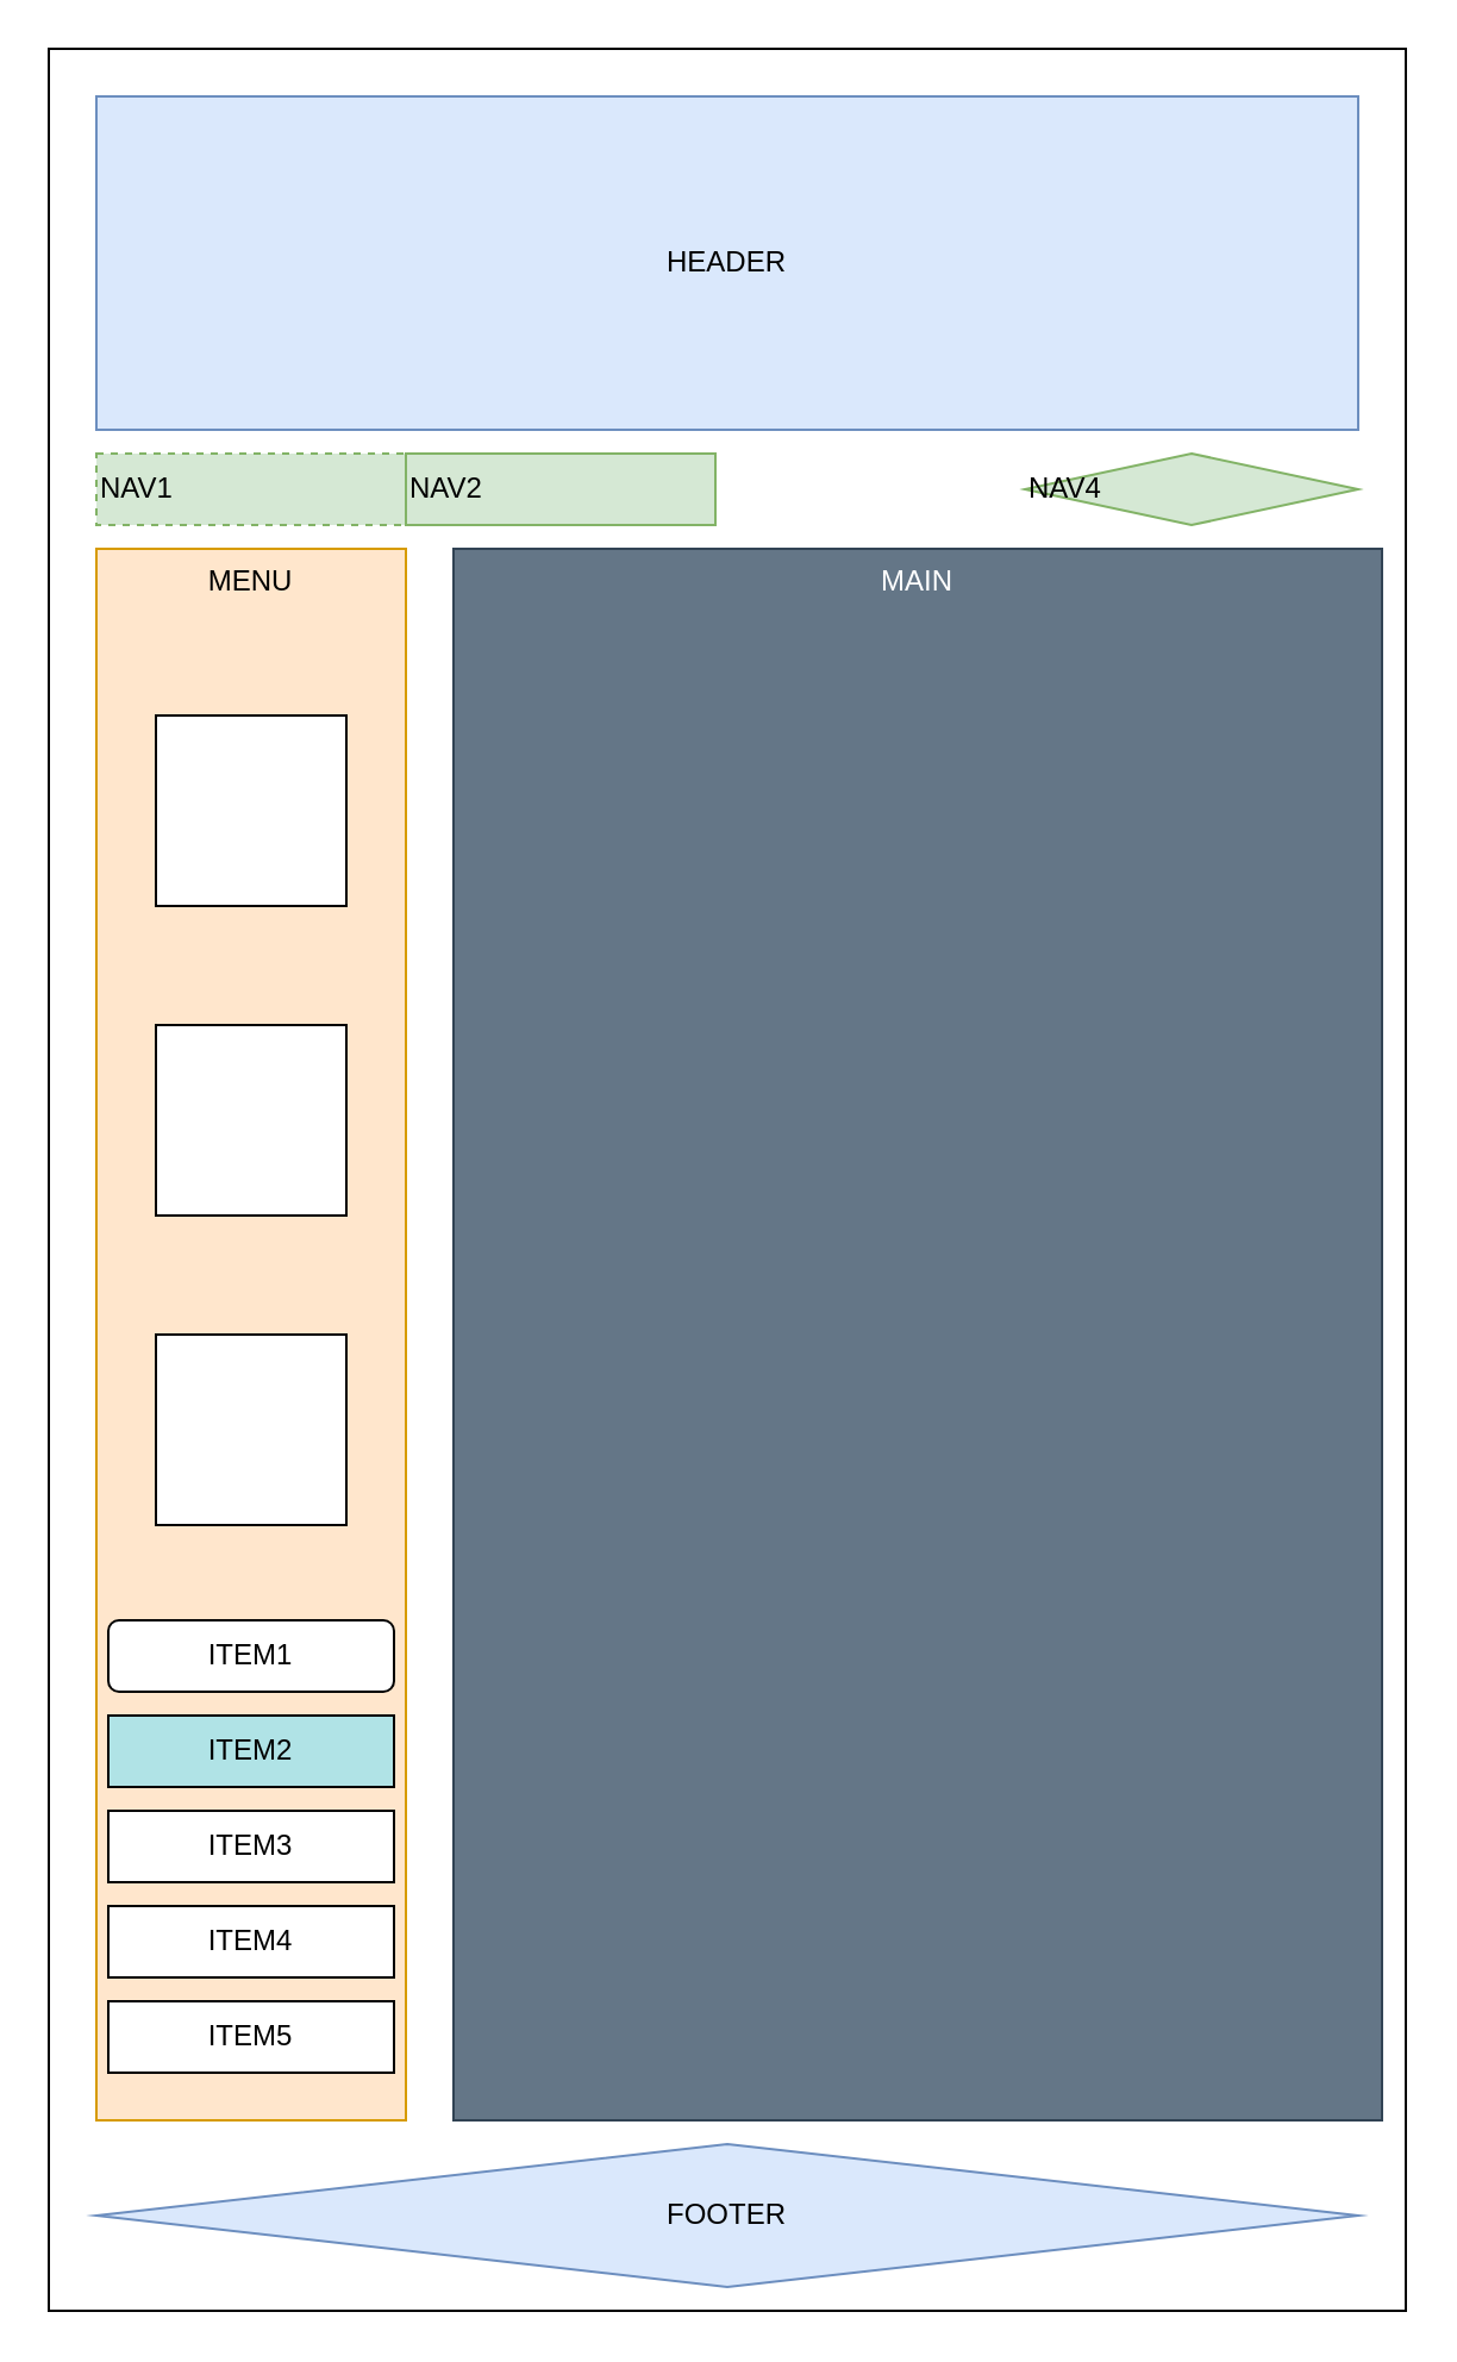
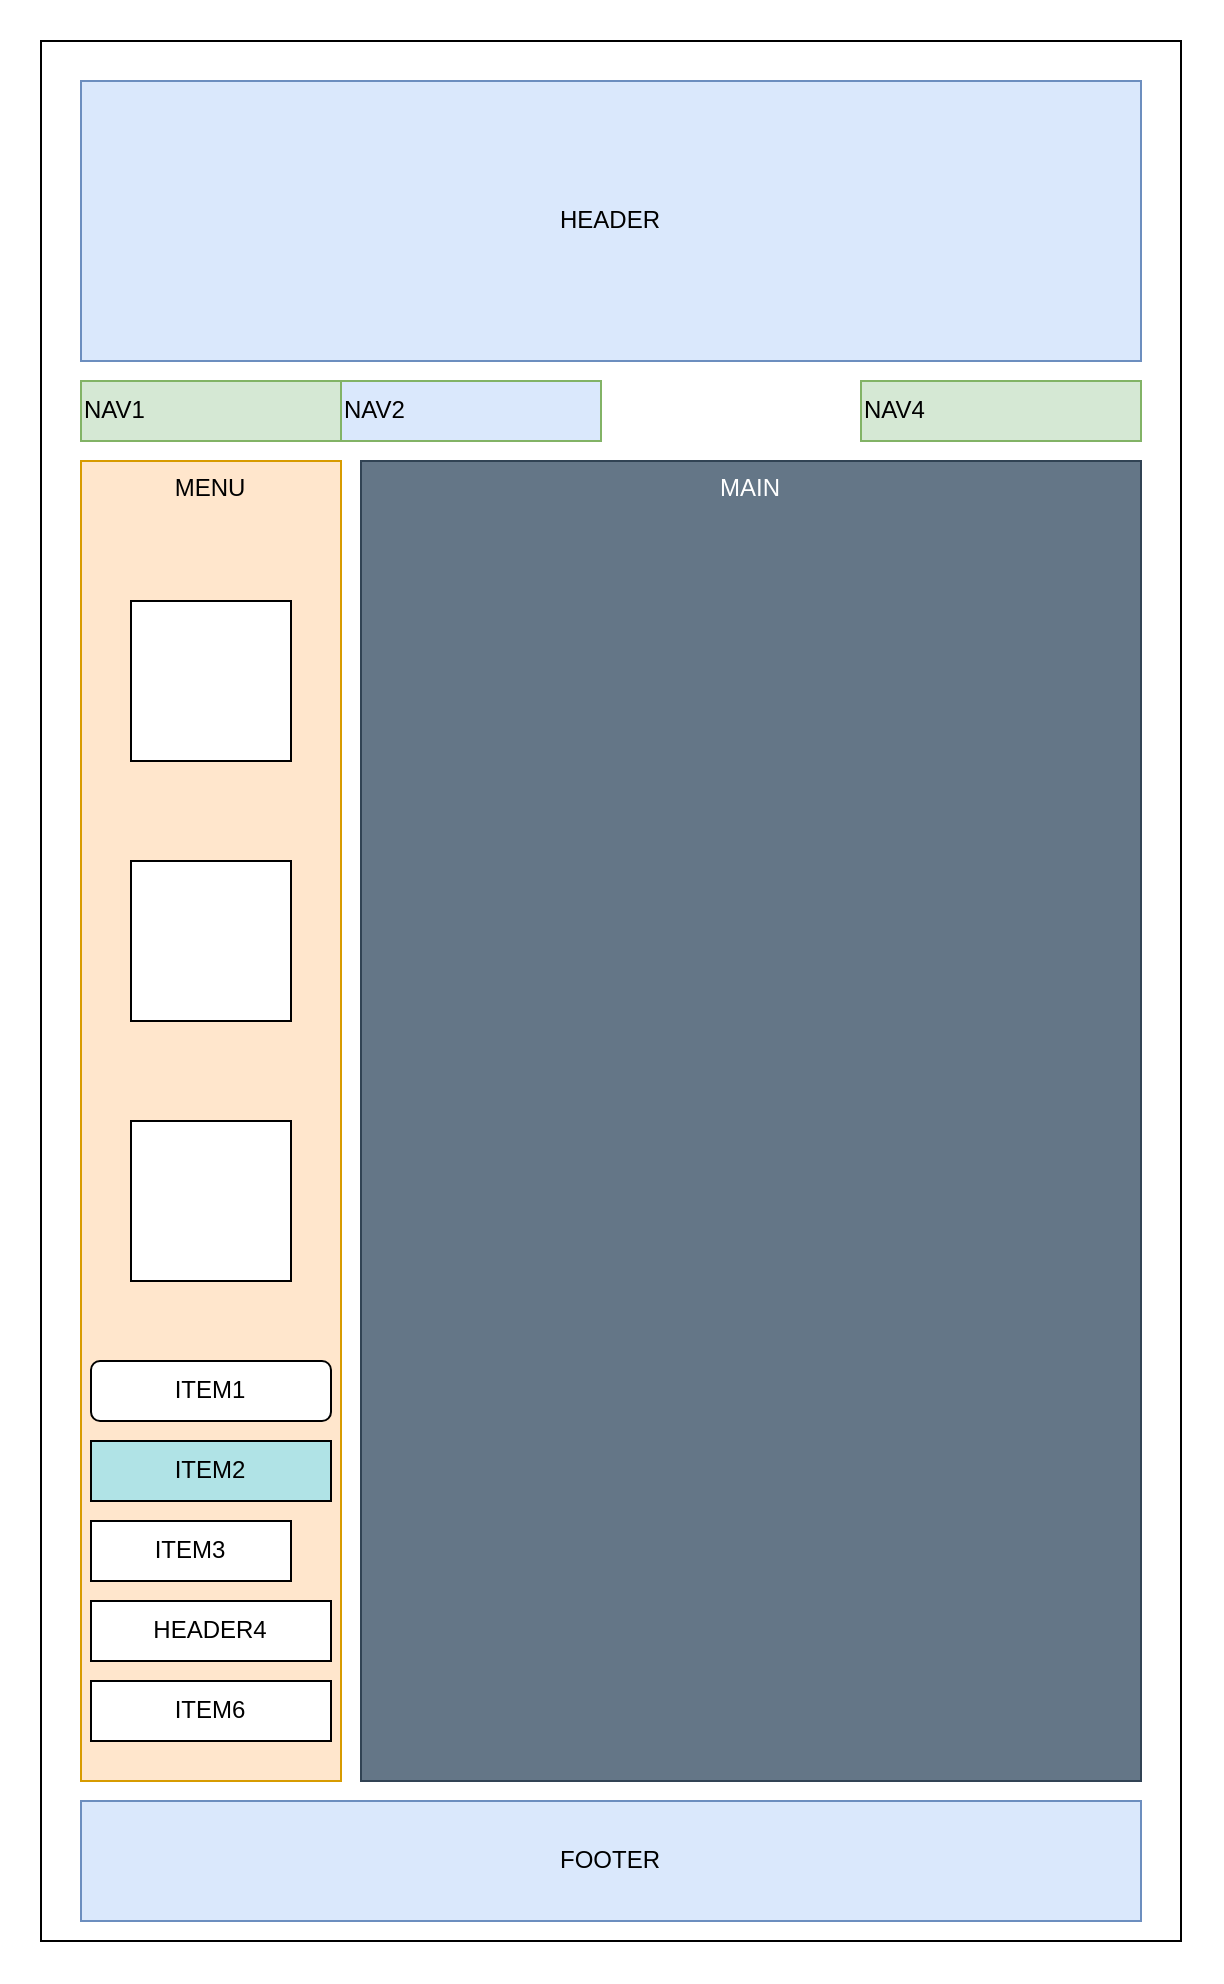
- <mxCell id="4" value="&lt;p style=&quot;line-height: 120%;&quot;&gt;&lt;/p&gt;&lt;div&gt;NAV1&lt;/div&gt;&lt;p&gt;&lt;/p&gt;" style="rounded=0;whiteSpace=wrap;html=1;fillColor=#d5e8d4;strokeColor=#82b366;align=left;dashed=1;" vertex="1" parent="1"><mxGeometry x="40" y="190" width="130" height="30" as="geometry" /></mxCell>
+ <mxCell id="4" value="&lt;p style=&quot;line-height: 120%;&quot;&gt;&lt;/p&gt;&lt;div&gt;NAV1&lt;/div&gt;&lt;p&gt;&lt;/p&gt;" style="rounded=0;whiteSpace=wrap;html=1;fillColor=#d5e8d4;strokeColor=#82b366;align=left;" vertex="1" parent="1"><mxGeometry x="40" y="190" width="130" height="30" as="geometry" /></mxCell>
- <mxCell id="17" value="&lt;p style=&quot;line-height: 120%;&quot;&gt;&lt;/p&gt;&lt;div&gt;NAV2&lt;/div&gt;&lt;p&gt;&lt;/p&gt;" style="rounded=0;whiteSpace=wrap;html=1;fillColor=#d5e8d4;strokeColor=#82b366;align=left;" vertex="1" parent="1"><mxGeometry x="170" y="190" width="130" height="30" as="geometry" /></mxCell>
+ <mxCell id="17" value="&lt;p style=&quot;line-height: 120%;&quot;&gt;&lt;/p&gt;&lt;div&gt;NAV2&lt;/div&gt;&lt;p&gt;&lt;/p&gt;" style="rounded=0;whiteSpace=wrap;html=1;fillColor=#dae8fc;strokeColor=#82b366;align=left;" vertex="1" parent="1"><mxGeometry x="170" y="190" width="130" height="30" as="geometry" /></mxCell>
- <mxCell id="18" value="&lt;p style=&quot;line-height: 120%;&quot;&gt;&lt;/p&gt;&lt;div&gt;NAV4&lt;/div&gt;&lt;p&gt;&lt;/p&gt;" style="rhombus;whiteSpace=wrap;html=1;fillColor=#d5e8d4;strokeColor=#82b366;align=left;" vertex="1" parent="1"><mxGeometry x="430" y="190" width="140" height="30" as="geometry" /></mxCell>
+ <mxCell id="18" value="&lt;p style=&quot;line-height: 120%;&quot;&gt;&lt;/p&gt;&lt;div&gt;NAV4&lt;/div&gt;&lt;p&gt;&lt;/p&gt;" style="rounded=0;whiteSpace=wrap;html=1;fillColor=#d5e8d4;strokeColor=#82b366;align=left;" vertex="1" parent="1"><mxGeometry x="430" y="190" width="140" height="30" as="geometry" /></mxCell>
- <mxCell id="16" value="MAIN" style="rounded=0;whiteSpace=wrap;verticalAlign=top;fillColor=#647687;fontColor=#ffffff;strokeColor=#314354;" vertex="1" parent="1"><mxGeometry x="190" y="230" width="390" height="660" as="geometry" /></mxCell>
+ <mxCell id="16" value="MAIN" style="rounded=0;whiteSpace=wrap;verticalAlign=top;fillColor=#647687;fontColor=#ffffff;strokeColor=#314354;" vertex="1" parent="1"><mxGeometry x="180" y="230" width="390" height="660" as="geometry" /></mxCell>
- <mxCell id="12" value="ITEM3" style="rounded=0;whiteSpace=wrap;html=1;" vertex="1" parent="1"><mxGeometry x="45" y="760" width="120" height="30" as="geometry" /></mxCell>
+ <mxCell id="12" value="ITEM3" style="rounded=0;whiteSpace=wrap;html=1;" vertex="1" parent="1"><mxGeometry x="45" y="760" width="100" height="30" as="geometry" /></mxCell>
- <mxCell id="13" value="ITEM4" style="rounded=0;whiteSpace=wrap;html=1;" vertex="1" parent="1"><mxGeometry x="45" y="800" width="120" height="30" as="geometry" /></mxCell>
+ <mxCell id="13" value="HEADER4" style="rounded=0;whiteSpace=wrap;html=1;" vertex="1" parent="1"><mxGeometry x="45" y="800" width="120" height="30" as="geometry" /></mxCell>
- <mxCell id="14" value="ITEM5" style="rounded=0;whiteSpace=wrap;html=1;" vertex="1" parent="1"><mxGeometry x="45" y="840" width="120" height="30" as="geometry" /></mxCell>
+ <mxCell id="14" value="ITEM6" style="rounded=0;whiteSpace=wrap;html=1;" vertex="1" parent="1"><mxGeometry x="45" y="840" width="120" height="30" as="geometry" /></mxCell>
- <mxCell id="6" value="FOOTER" style="rhombus;whiteSpace=wrap;html=1;fillColor=#dae8fc;strokeColor=#6c8ebf;" vertex="1" parent="1"><mxGeometry x="40" y="900" width="530" height="60" as="geometry" /></mxCell>
+ <mxCell id="6" value="FOOTER" style="rounded=0;whiteSpace=wrap;html=1;fillColor=#dae8fc;strokeColor=#6c8ebf;" vertex="1" parent="1"><mxGeometry x="40" y="900" width="530" height="60" as="geometry" /></mxCell>
